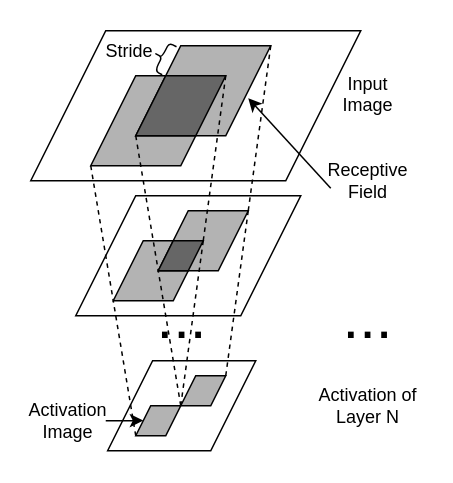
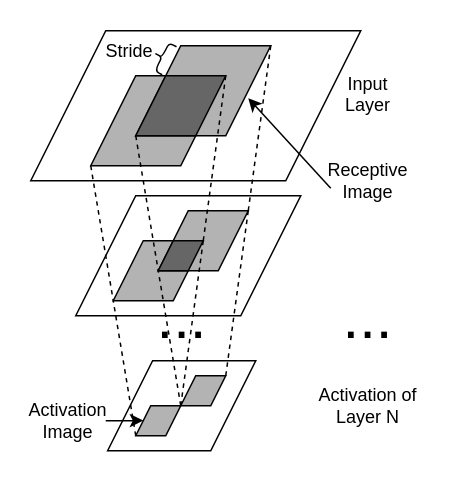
- <mxCell id="29" value="Input Image&lt;div&gt;&lt;br&gt;&lt;/div&gt;" style="text;html=1;align=center;verticalAlign=middle;whiteSpace=wrap;rounded=0;" vertex="1" parent="1"><mxGeometry x="220" y="60" width="50" height="20" as="geometry" /></mxCell>
+ <mxCell id="29" value="Input Layer&lt;div&gt;&lt;br&gt;&lt;/div&gt;" style="text;html=1;align=center;verticalAlign=middle;whiteSpace=wrap;rounded=0;" vertex="1" parent="1"><mxGeometry x="220" y="60" width="50" height="20" as="geometry" /></mxCell>
- <mxCell id="7" value="Receptive Field" style="text;html=1;align=center;verticalAlign=middle;whiteSpace=wrap;rounded=0;" parent="1" vertex="1"><mxGeometry x="220" y="110" width="50" height="20" as="geometry" /></mxCell>
+ <mxCell id="7" value="Receptive Image" style="text;html=1;align=center;verticalAlign=middle;whiteSpace=wrap;rounded=0;" parent="1" vertex="1"><mxGeometry x="220" y="110" width="50" height="20" as="geometry" /></mxCell>
